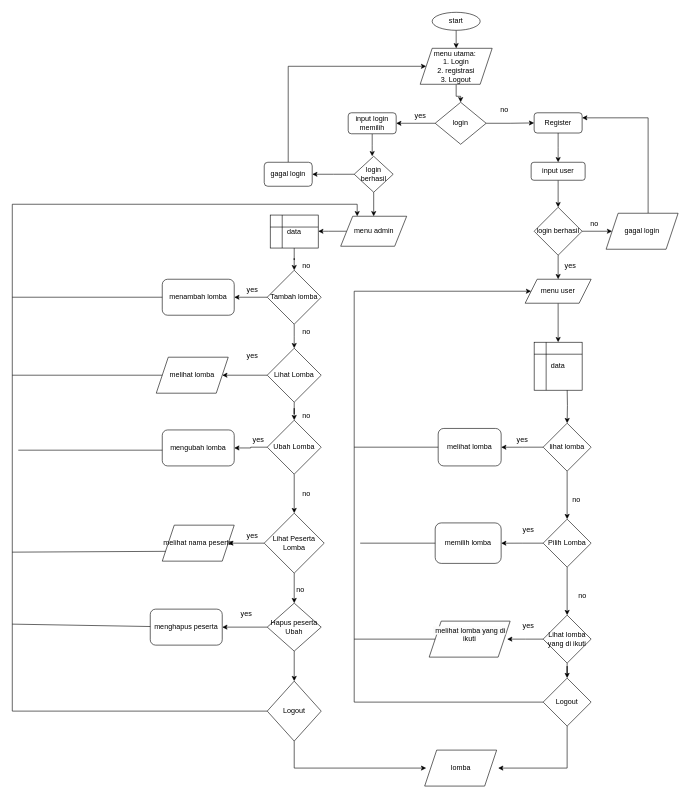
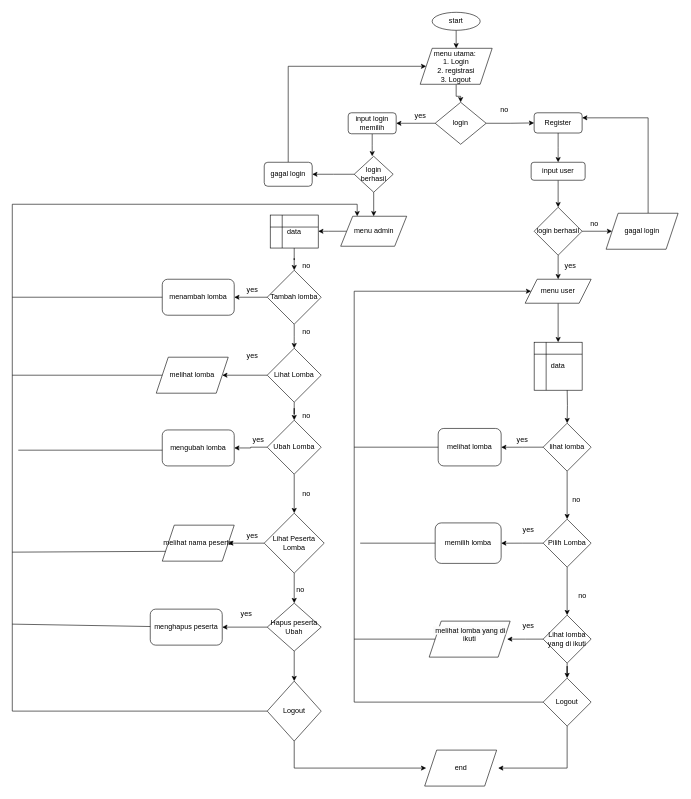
- <mxCell id="38" value="lomba" style="shape=parallelogram;perimeter=parallelogramPerimeter;whiteSpace=wrap;html=1;fixedSize=1;" vertex="1" parent="1"><mxGeometry x="707.5" y="1250" width="120" height="60" as="geometry" /></mxCell>
+ <mxCell id="38" value="end" style="shape=parallelogram;perimeter=parallelogramPerimeter;whiteSpace=wrap;html=1;fixedSize=1;" vertex="1" parent="1"><mxGeometry x="707.5" y="1250" width="120" height="60" as="geometry" /></mxCell>
